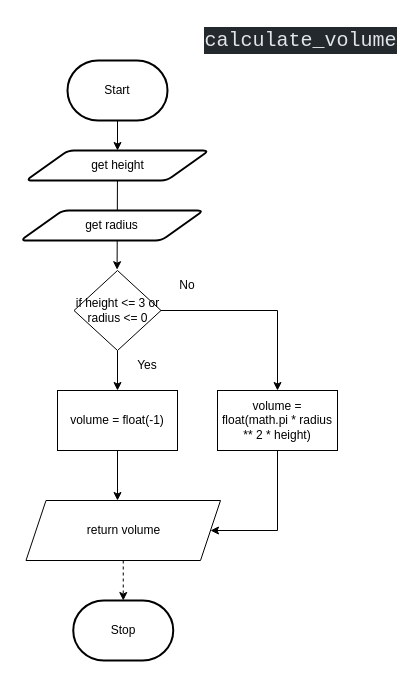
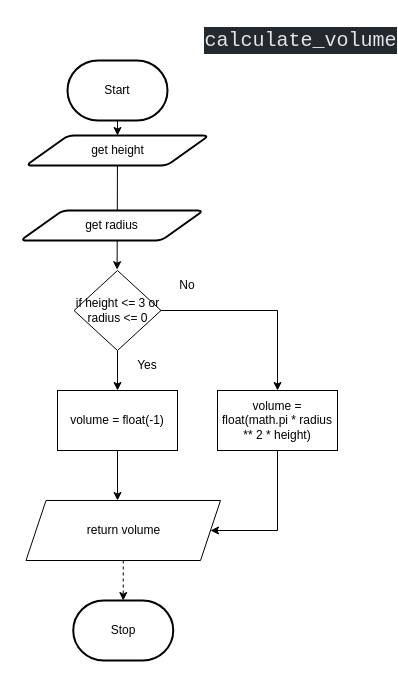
- <mxCell id="5" value="get height" style="shape=parallelogram;html=1;strokeWidth=2;perimeter=parallelogramPerimeter;whiteSpace=wrap;rounded=1;arcSize=12;size=0.23;" parent="1" vertex="1"><mxGeometry x="25.5" y="150" width="183" height="30" as="geometry" /></mxCell>
+ <mxCell id="5" value="get height" style="shape=parallelogram;html=1;strokeWidth=2;perimeter=parallelogramPerimeter;whiteSpace=wrap;rounded=1;arcSize=12;size=0.23;" parent="1" vertex="1"><mxGeometry x="25.5" y="135" width="183" height="30" as="geometry" /></mxCell>
